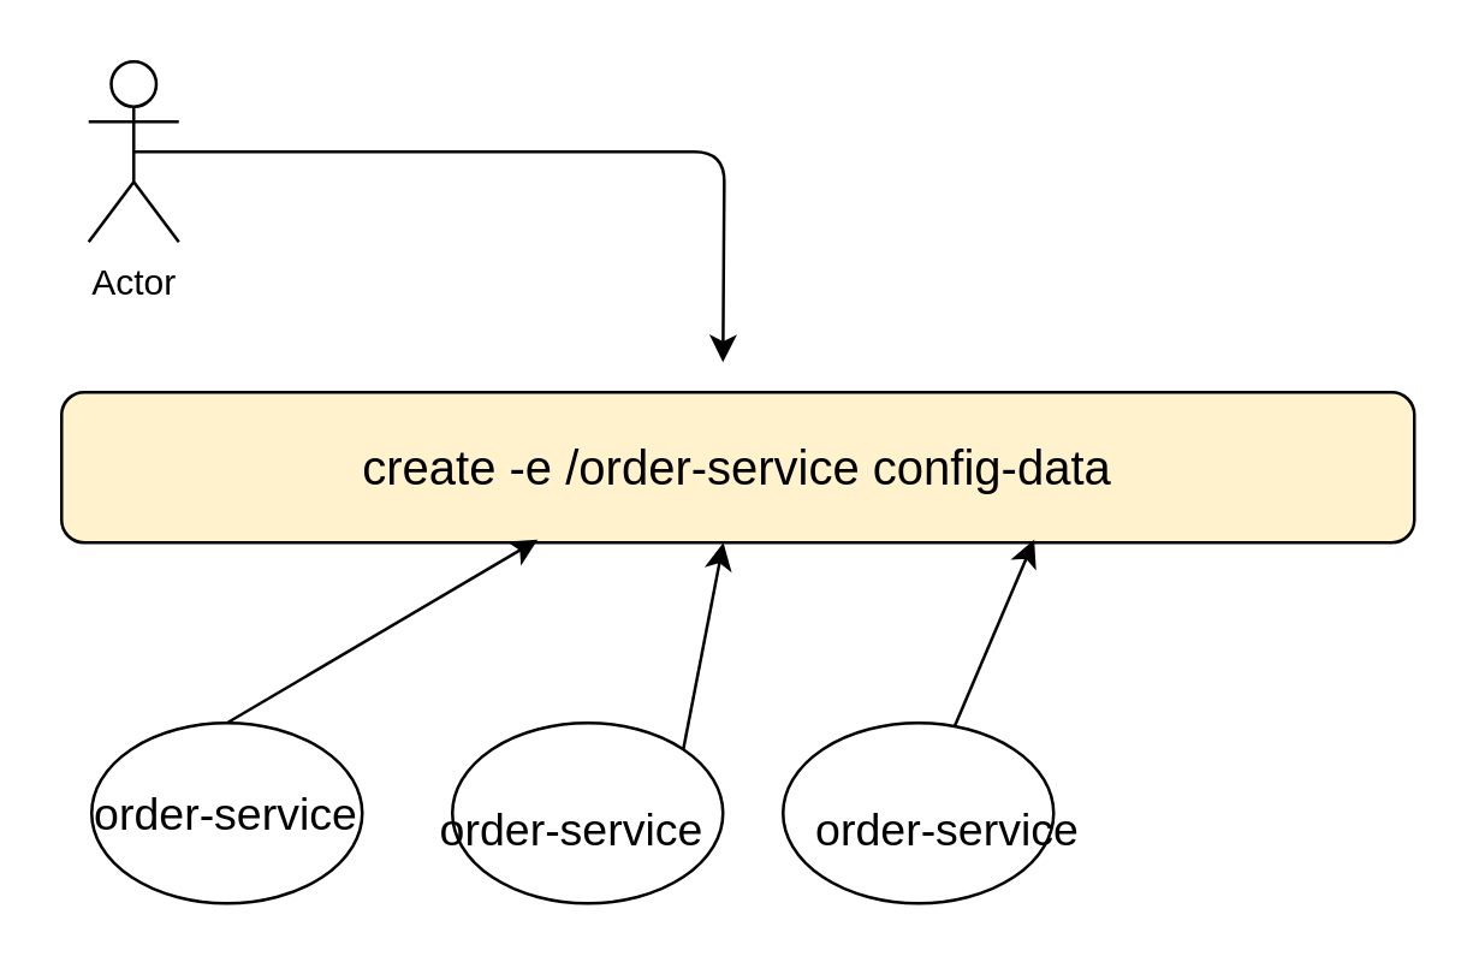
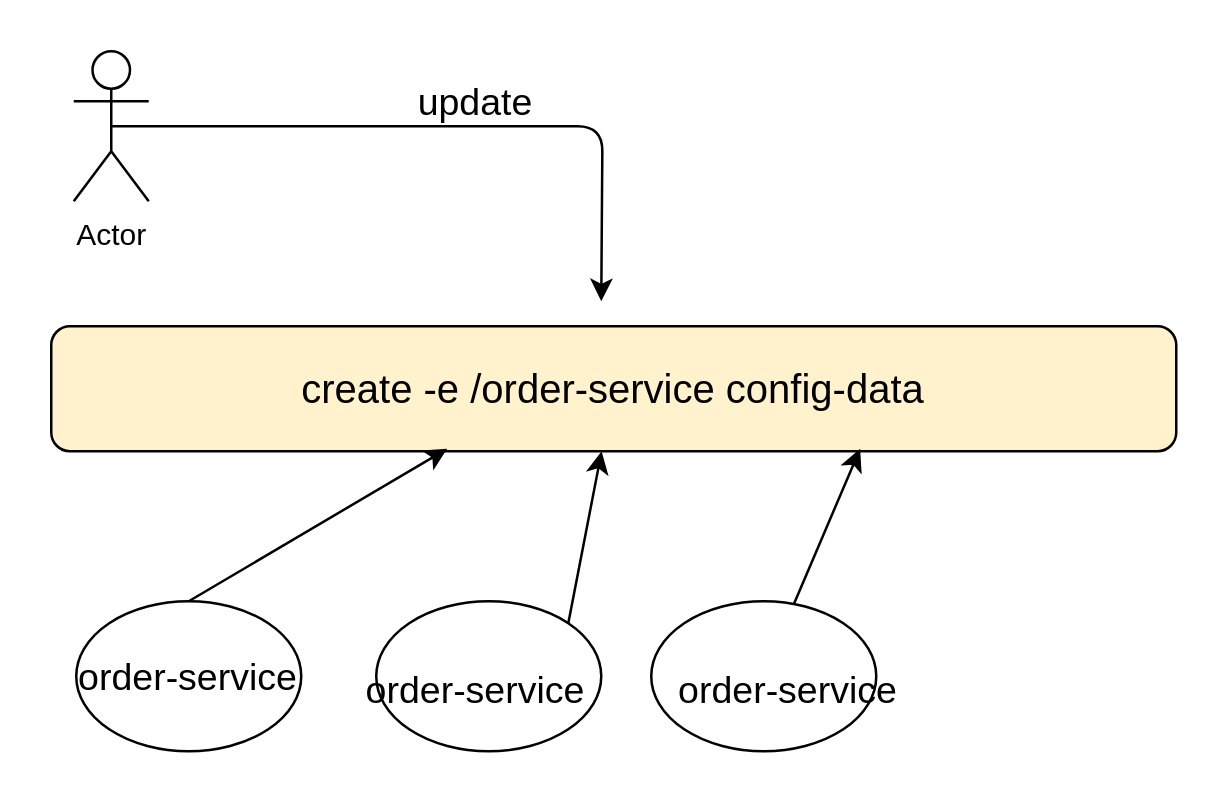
+ <mxCell id="8" value="update" style="text;html=1;strokeColor=none;fillColor=none;align=center;verticalAlign=middle;whiteSpace=wrap;rounded=0;sketch=0;fontSize=15;" vertex="1" parent="1"><mxGeometry x="170" y="30" width="40" height="20" as="geometry" /></mxCell>
